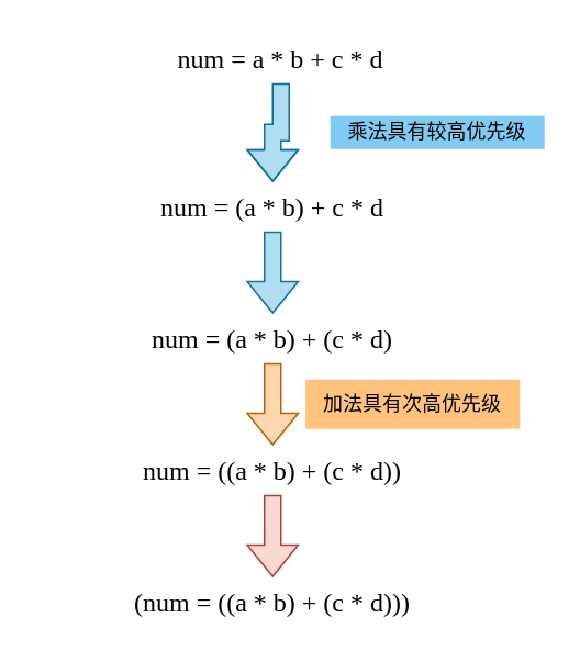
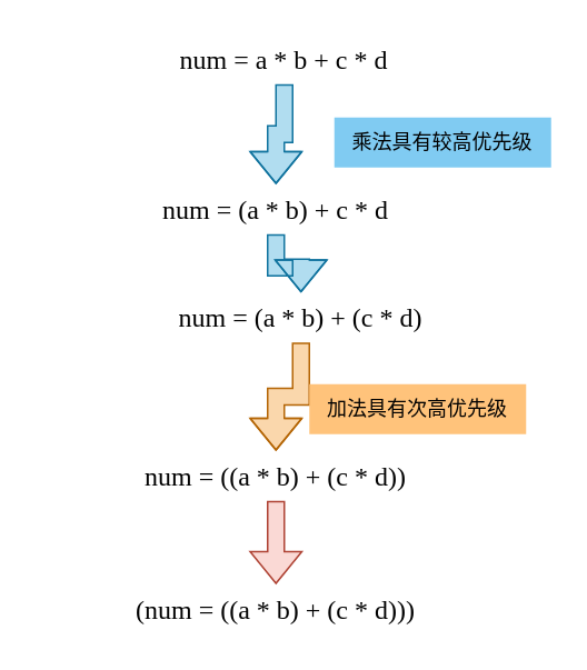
- <mxCell id="11" value="乘法具有较高优先级" style="text;html=1;strokeColor=none;fillColor=#80cbf2;align=center;verticalAlign=middle;whiteSpace=wrap;rounded=0;gradientColor=none;strokeWidth=0;" parent="1" vertex="1"><mxGeometry x="200" y="70" width="130" height="20" as="geometry" /></mxCell>
+ <mxCell id="11" value="乘法具有较高优先级" style="text;html=1;strokeColor=none;fillColor=#80cbf2;align=center;verticalAlign=middle;whiteSpace=wrap;rounded=0;gradientColor=none;strokeWidth=0;" parent="1" vertex="1"><mxGeometry x="200" y="70" width="130" height="30" as="geometry" /></mxCell>
- <mxCell id="7" value="&lt;font style=&quot;font-size: 16px;&quot; face=&quot;Consolas&quot;&gt;num = (a * b) + (c * d)&lt;/font&gt;" style="text;html=1;align=center;verticalAlign=middle;whiteSpace=wrap;rounded=0;" parent="1" vertex="1"><mxGeometry x="20" y="190" width="290" height="30" as="geometry" /></mxCell>
+ <mxCell id="7" value="&lt;font style=&quot;font-size: 16px;&quot; face=&quot;Consolas&quot;&gt;num = (a * b) + (c * d)&lt;/font&gt;" style="text;html=1;align=center;verticalAlign=middle;whiteSpace=wrap;rounded=0;" parent="1" vertex="1"><mxGeometry x="35" y="175" width="290" height="30" as="geometry" /></mxCell>
